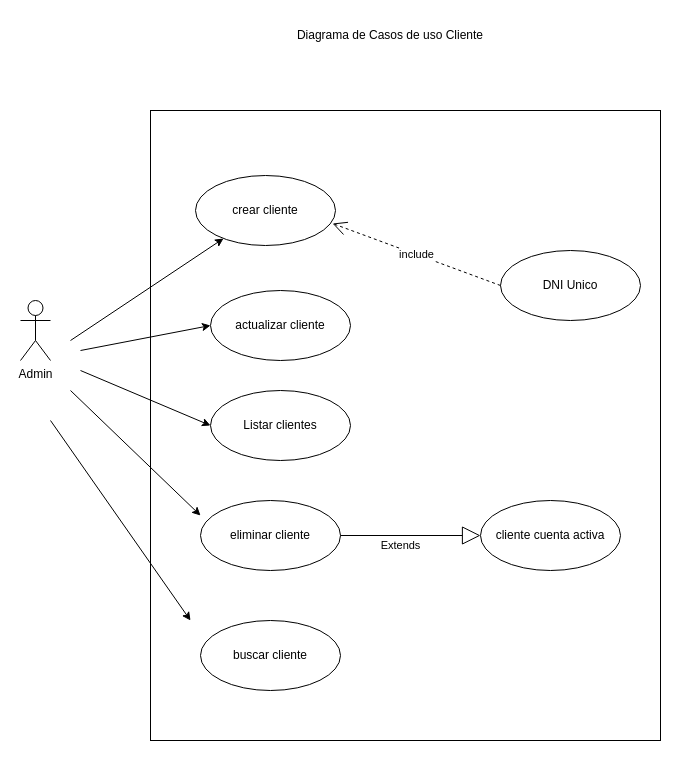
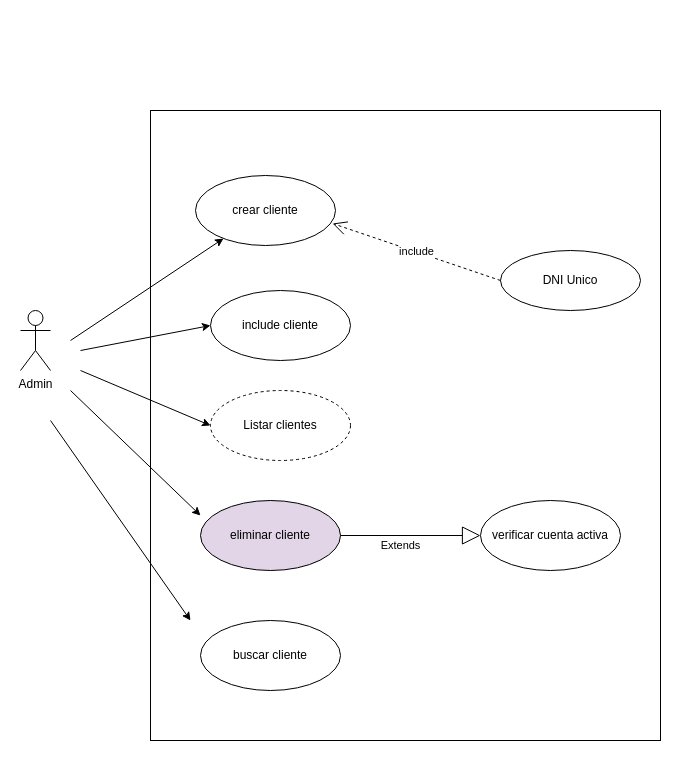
- <mxCell id="18" value="Diagrama de Casos de uso Cliente" style="text;html=1;align=center;verticalAlign=middle;whiteSpace=wrap;rounded=0;" vertex="1" parent="1"><mxGeometry x="270" y="20" width="240" height="30" as="geometry" /></mxCell>
- <mxCell id="14" value="DNI Unico" style="ellipse;whiteSpace=wrap;html=1;" vertex="1" parent="1"><mxGeometry x="500" y="250" width="140" height="70" as="geometry" /></mxCell>
+ <mxCell id="14" value="DNI Unico" style="ellipse;whiteSpace=wrap;html=1;" vertex="1" parent="1"><mxGeometry x="500" y="250" width="140" height="60" as="geometry" /></mxCell>
- <mxCell id="5" value="actualizar cliente" style="ellipse;whiteSpace=wrap;html=1;" vertex="1" parent="1"><mxGeometry x="210" y="290" width="140" height="70" as="geometry" /></mxCell>
+ <mxCell id="5" value="include cliente" style="ellipse;whiteSpace=wrap;html=1;" vertex="1" parent="1"><mxGeometry x="210" y="290" width="140" height="70" as="geometry" /></mxCell>
- <mxCell id="3" value="Admin" style="shape=umlActor;verticalLabelPosition=bottom;verticalAlign=top;html=1;" vertex="1" parent="1"><mxGeometry x="20" y="300" width="30" height="60" as="geometry" /></mxCell>
+ <mxCell id="3" value="Admin" style="shape=umlActor;verticalLabelPosition=bottom;verticalAlign=top;html=1;" vertex="1" parent="1"><mxGeometry x="20" y="310" width="30" height="60" as="geometry" /></mxCell>
- <mxCell id="6" value="Listar clientes" style="ellipse;whiteSpace=wrap;html=1;" vertex="1" parent="1"><mxGeometry x="210" y="390" width="140" height="70" as="geometry" /></mxCell>
+ <mxCell id="6" value="Listar clientes" style="ellipse;whiteSpace=wrap;html=1;dashed=1;" vertex="1" parent="1"><mxGeometry x="210" y="390" width="140" height="70" as="geometry" /></mxCell>
- <mxCell id="7" value="eliminar cliente" style="ellipse;whiteSpace=wrap;html=1;" vertex="1" parent="1"><mxGeometry x="200" y="500" width="140" height="70" as="geometry" /></mxCell>
+ <mxCell id="7" value="eliminar cliente" style="ellipse;whiteSpace=wrap;html=1;fillColor=#e1d5e7;" vertex="1" parent="1"><mxGeometry x="200" y="500" width="140" height="70" as="geometry" /></mxCell>
- <mxCell id="15" value="cliente cuenta activa" style="ellipse;whiteSpace=wrap;html=1;" vertex="1" parent="1"><mxGeometry x="480" y="500" width="140" height="70" as="geometry" /></mxCell>
+ <mxCell id="15" value="verificar cuenta activa" style="ellipse;whiteSpace=wrap;html=1;" vertex="1" parent="1"><mxGeometry x="480" y="500" width="140" height="70" as="geometry" /></mxCell>
